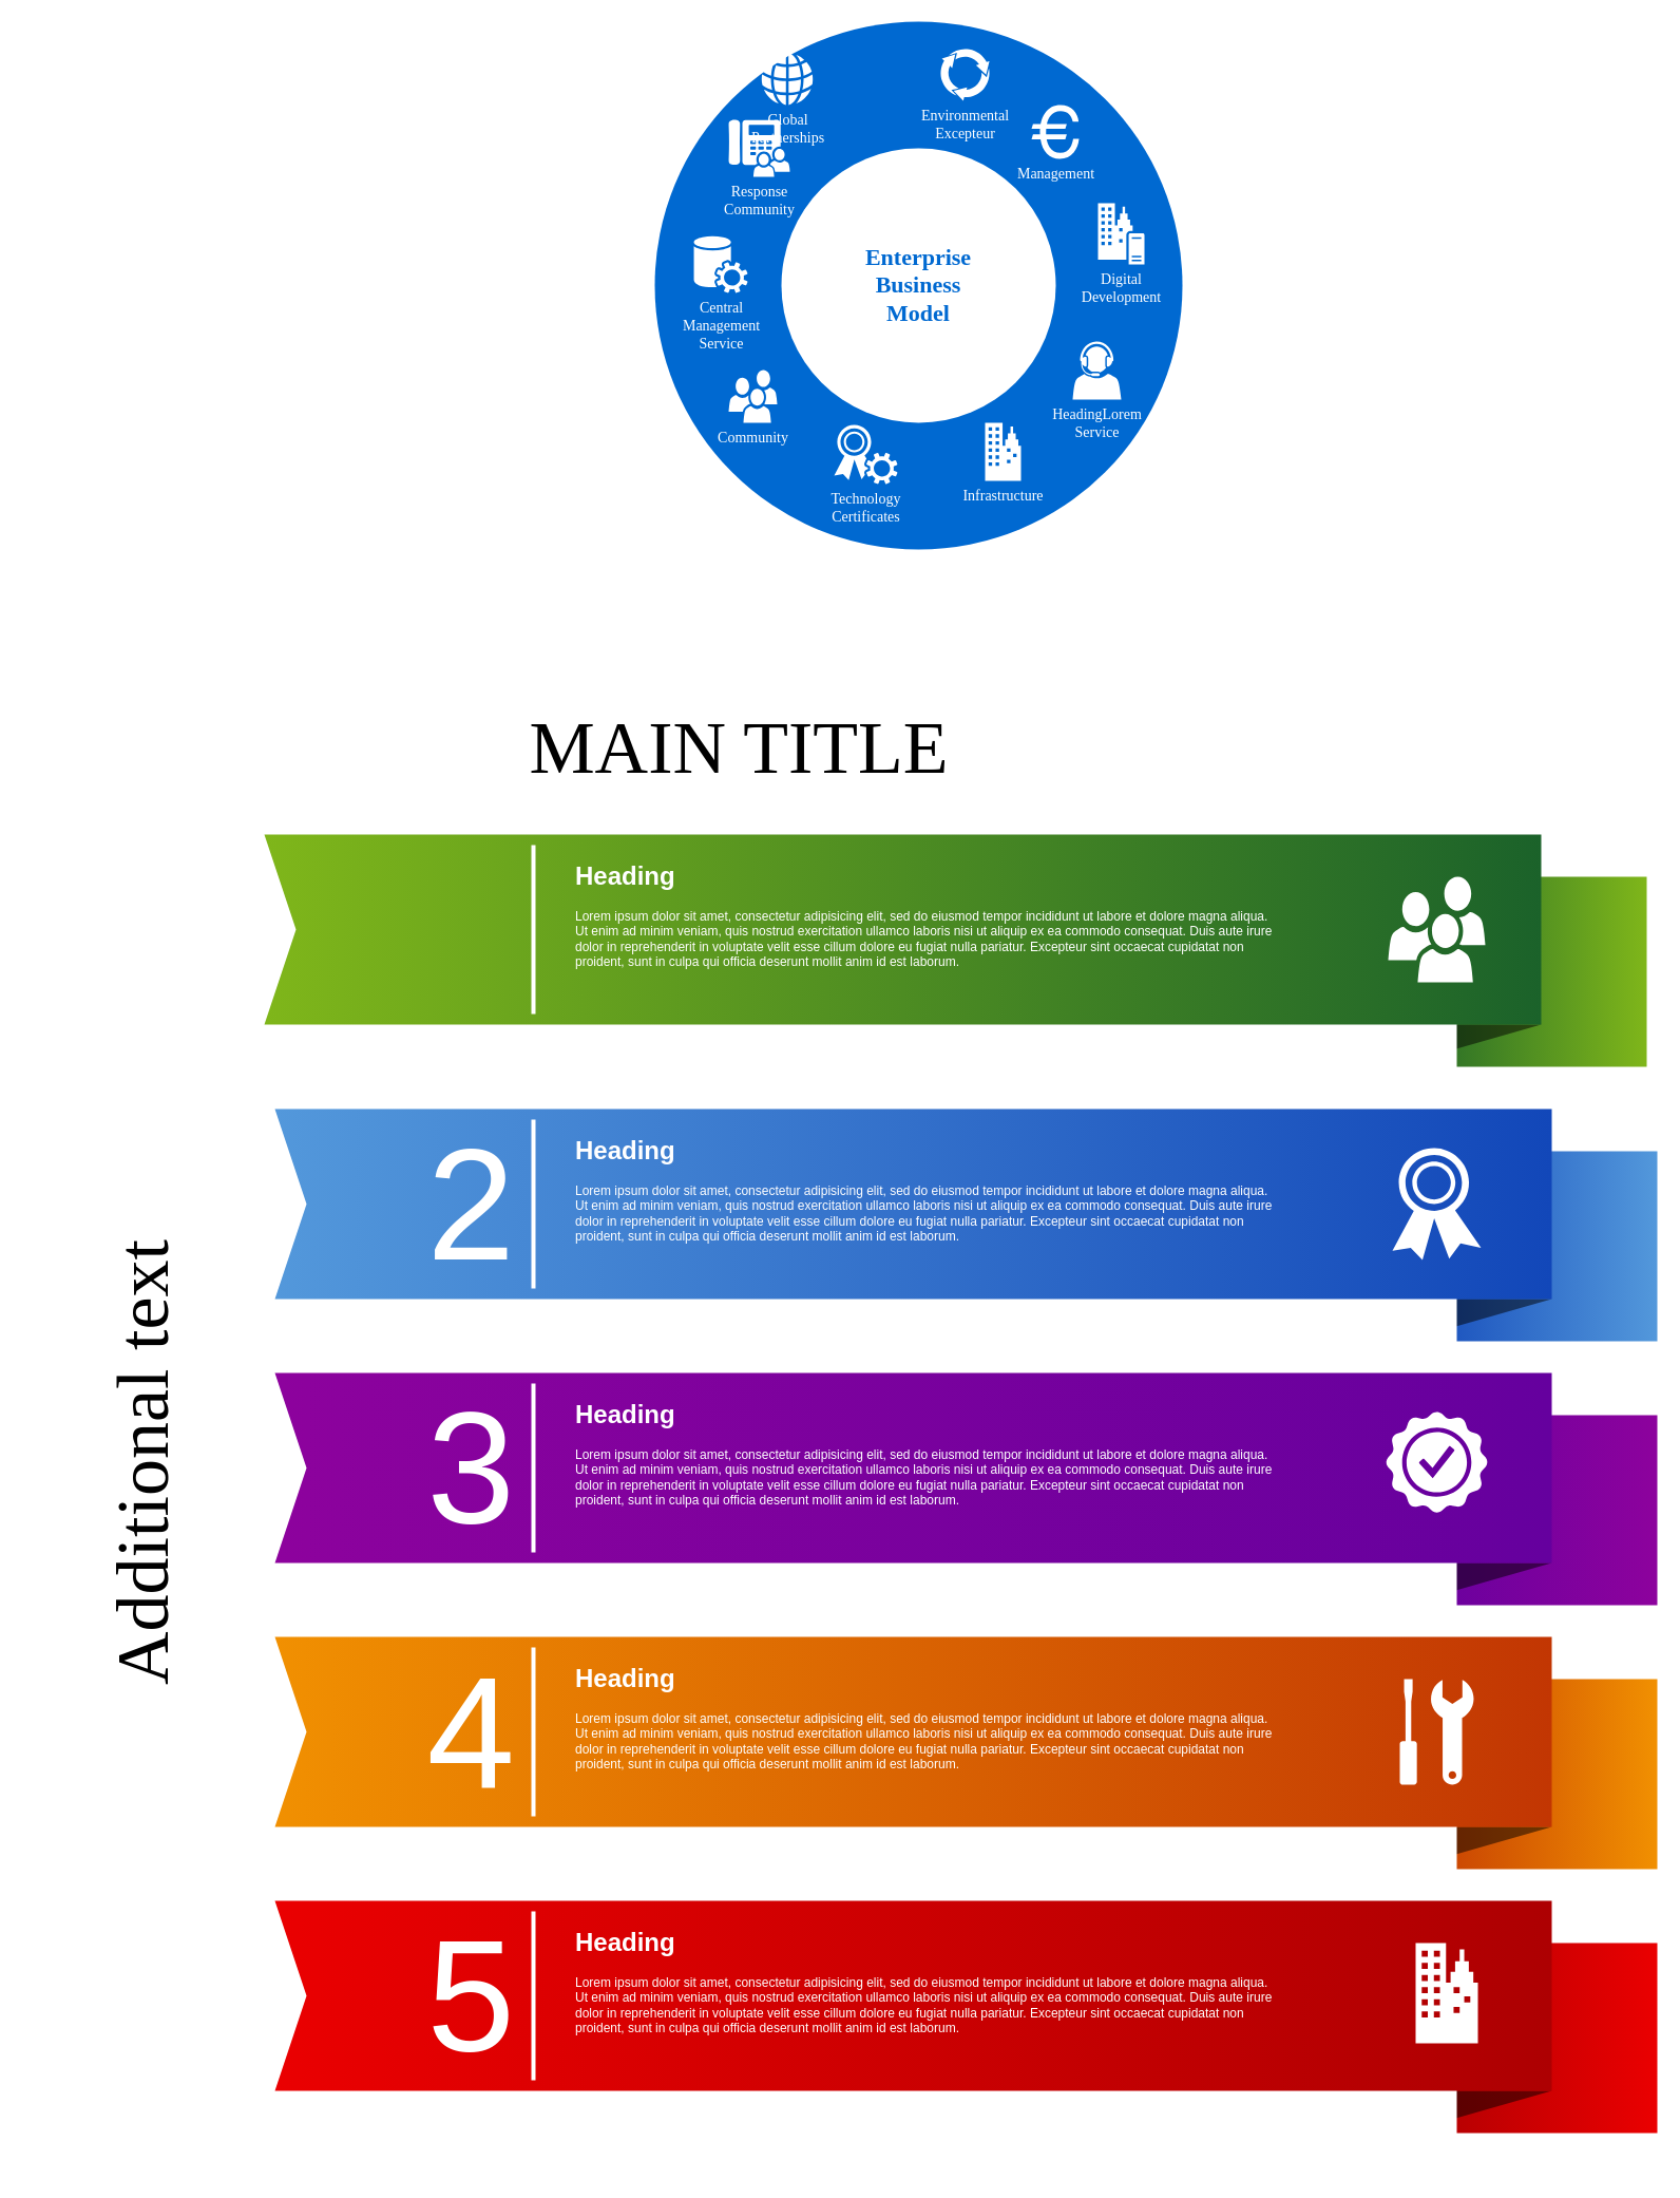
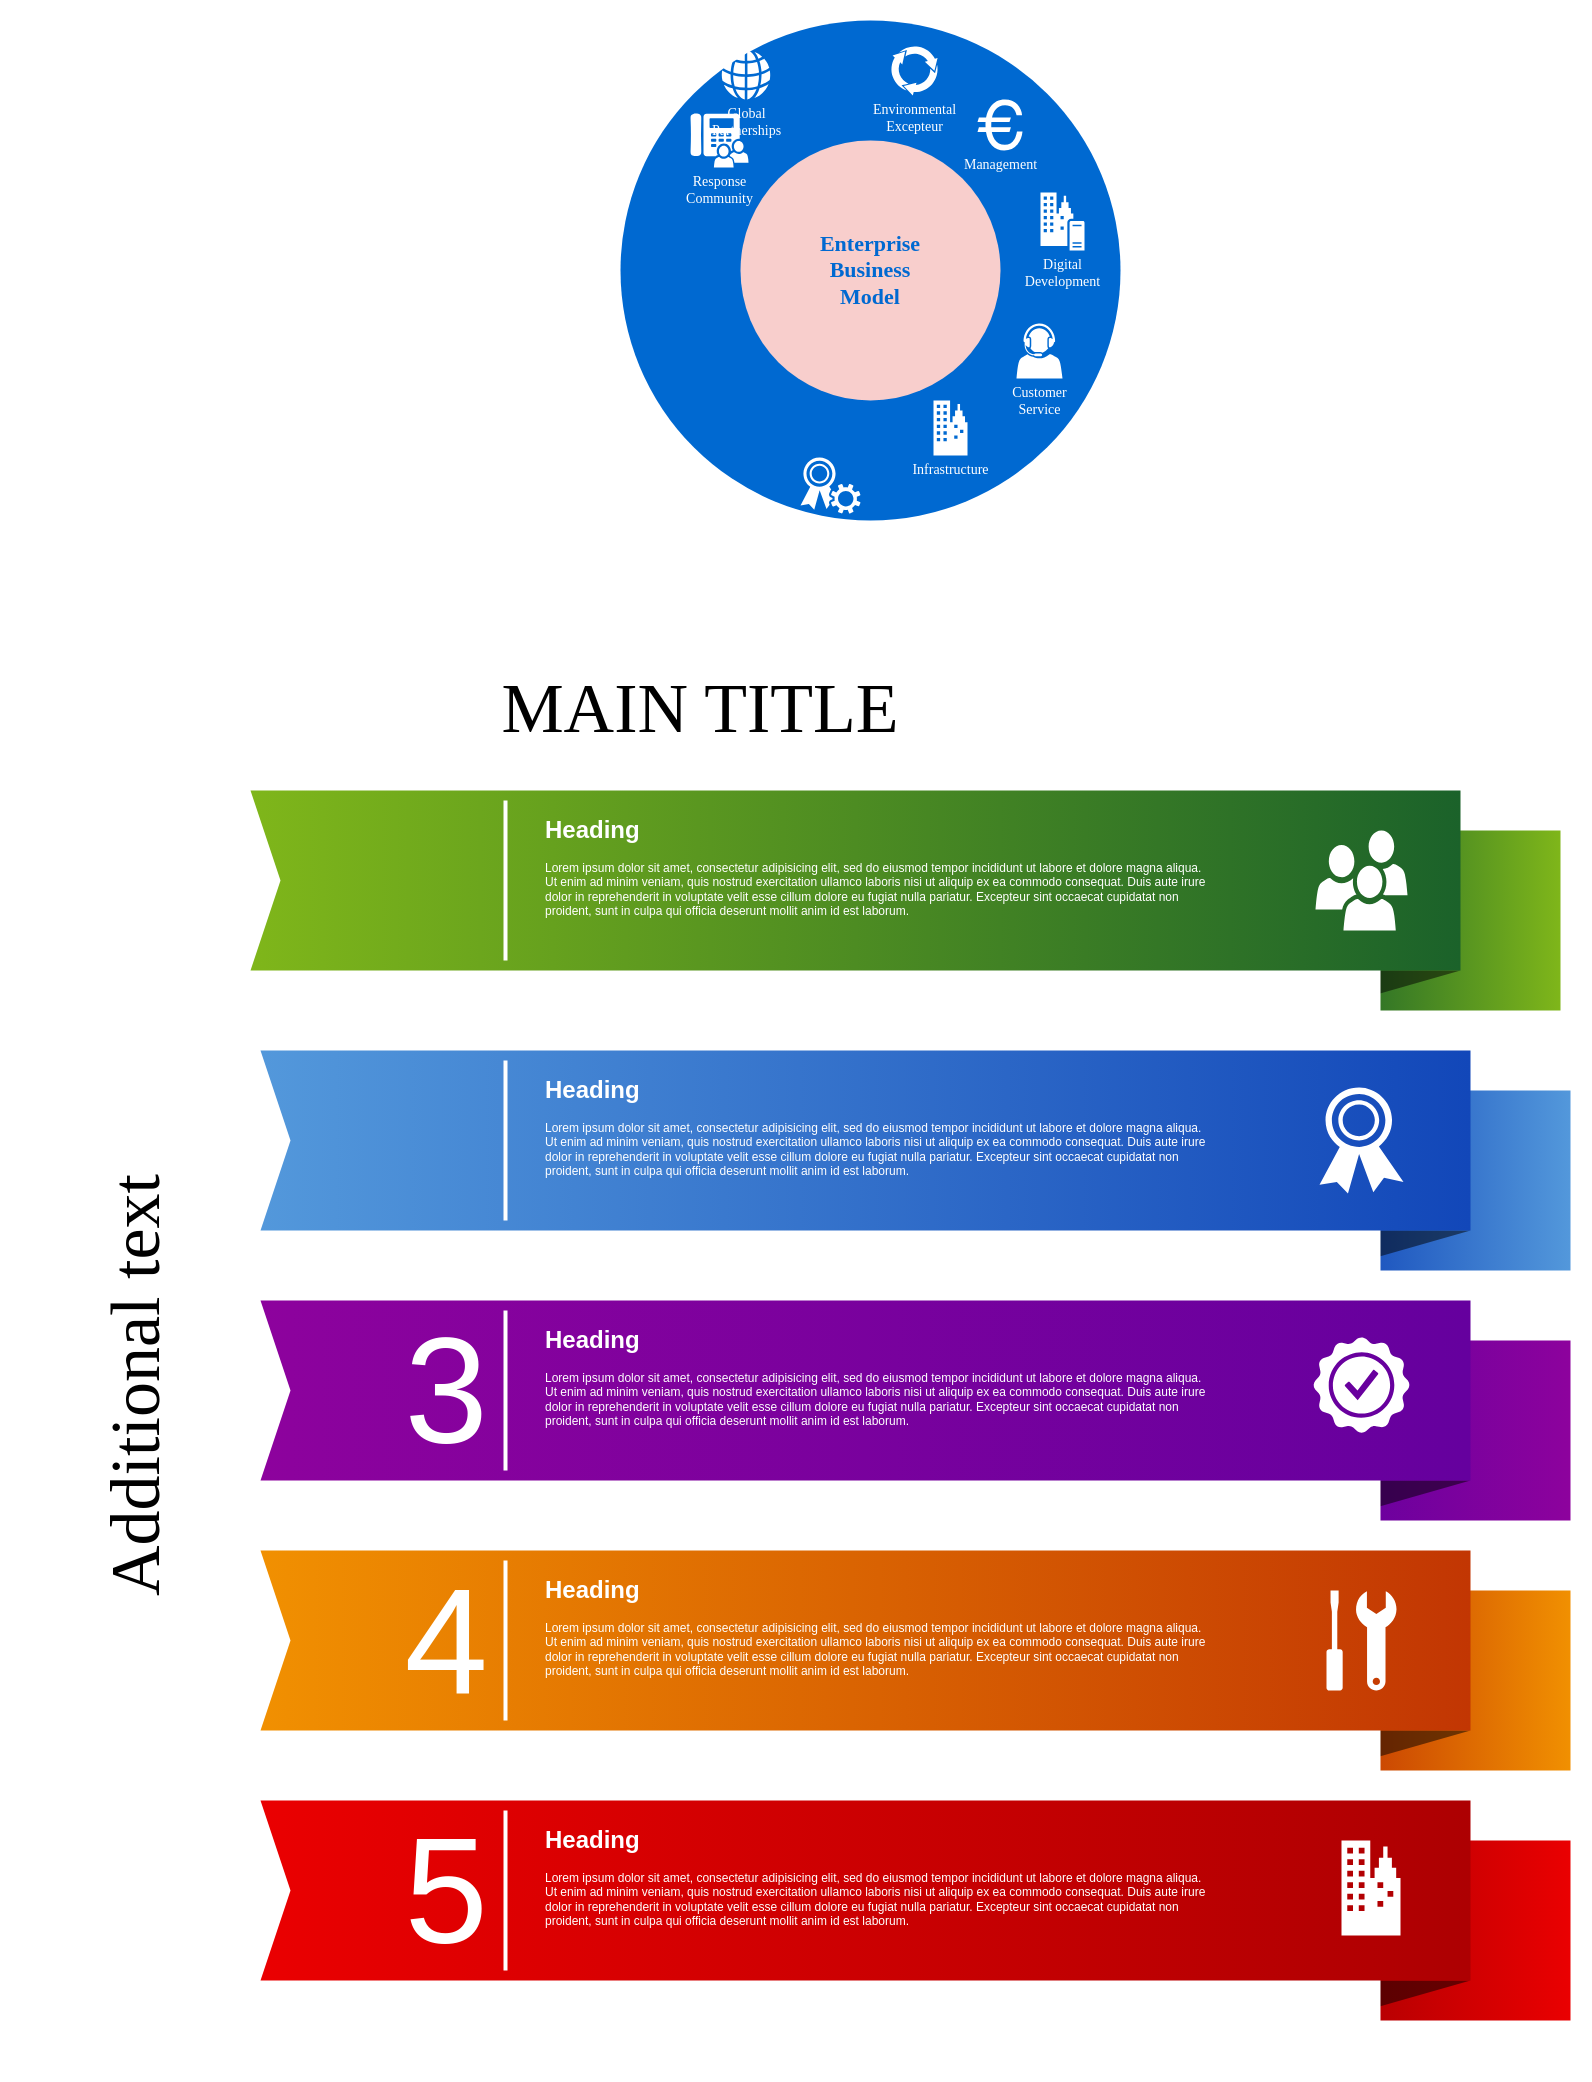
- <mxCell id="7" value="Central&lt;div&gt;Management&lt;/div&gt;&lt;div&gt;Service&lt;/div&gt;" style="shadow=0;dashed=0;html=1;strokeColor=none;fillColor=#ffffff;labelPosition=center;verticalLabelPosition=bottom;verticalAlign=top;shape=mxgraph.office.services.central_management_service;rounded=0;comic=0;fontFamily=Verdana;fontSize=14;fontColor=#FFFFFF;" vertex="1" parent="1"><mxGeometry x="657" y="223" width="51" height="54" as="geometry" /></mxCell>
- <mxCell id="3" value="Enterprise&lt;div&gt;Business&lt;/div&gt;&lt;div&gt;Model&lt;/div&gt;" style="ellipse;whiteSpace=wrap;html=1;rounded=0;shadow=0;comic=0;strokeWidth=1;fontFamily=Verdana;fontSize=22;strokeColor=none;fillColor=#ffffff;fontColor=#0069D1;fontStyle=1" vertex="1" parent="1"><mxGeometry x="740" y="140" width="260" height="260" as="geometry" /></mxCell>
+ <mxCell id="3" value="Enterprise&lt;div&gt;Business&lt;/div&gt;&lt;div&gt;Model&lt;/div&gt;" style="ellipse;whiteSpace=wrap;html=1;rounded=0;shadow=0;comic=0;strokeWidth=1;fontFamily=Verdana;fontSize=22;strokeColor=none;fillColor=#f8cecc;fontColor=#0069D1;fontStyle=1;" vertex="1" parent="1"><mxGeometry x="740" y="140" width="260" height="260" as="geometry" /></mxCell>
- <mxCell id="4" value="Community" style="shadow=0;dashed=0;html=1;strokeColor=none;fillColor=#ffffff;labelPosition=center;verticalLabelPosition=bottom;verticalAlign=top;shape=mxgraph.office.users.users;rounded=0;comic=0;fontFamily=Verdana;fontSize=14;fontColor=#FFFFFF;" vertex="1" parent="1"><mxGeometry x="690" y="350" width="46" height="50" as="geometry" /></mxCell>
- <mxCell id="5" value="HeadingLorem&lt;div&gt;Service&lt;/div&gt;" style="shadow=0;dashed=0;html=1;strokeColor=none;fillColor=#ffffff;labelPosition=center;verticalLabelPosition=bottom;verticalAlign=top;shape=mxgraph.office.users.call_center_agent;rounded=0;comic=0;fontFamily=Verdana;fontSize=14;fontColor=#FFFFFF;" vertex="1" parent="1"><mxGeometry x="1016" y="323" width="46" height="55" as="geometry" /></mxCell>
+ <mxCell id="5" value="Customer&lt;div&gt;Service&lt;/div&gt;" style="shadow=0;dashed=0;html=1;strokeColor=none;fillColor=#ffffff;labelPosition=center;verticalLabelPosition=bottom;verticalAlign=top;shape=mxgraph.office.users.call_center_agent;rounded=0;comic=0;fontFamily=Verdana;fontSize=14;fontColor=#FFFFFF;" vertex="1" parent="1"><mxGeometry x="1016" y="323" width="46" height="55" as="geometry" /></mxCell>
- <mxCell id="9" value="Technology&lt;div&gt;Certificates&lt;/div&gt;" style="shadow=0;dashed=0;html=1;strokeColor=none;fillColor=#ffffff;labelPosition=center;verticalLabelPosition=bottom;verticalAlign=top;shape=mxgraph.office.security.token_service;rounded=0;comic=0;fontFamily=Verdana;fontSize=14;fontColor=#FFFFFF;" vertex="1" parent="1"><mxGeometry x="790" y="402" width="60" height="56" as="geometry" /></mxCell>
+ <mxCell id="9" value="Technology&lt;div&gt;Certificates&lt;/div&gt;" style="shadow=0;dashed=0;html=1;strokeColor=none;fillColor=#ffffff;labelPosition=center;verticalLabelPosition=bottom;verticalAlign=top;shape=mxgraph.office.security.token_service;rounded=0;comic=0;fontFamily=Verdana;fontSize=14;fontColor=#FFFFFF;" vertex="1" parent="1"><mxGeometry x="800" y="457" width="60" height="56" as="geometry" /></mxCell>
- <mxCell id="31" value="2" style="text;html=1;strokeColor=none;fillColor=none;align=right;verticalAlign=middle;whiteSpace=wrap;rounded=0;shadow=0;dashed=0;fontFamily=Helvetica;fontSize=150;fontColor=#FFFFFF;" vertex="1" parent="1"><mxGeometry x="290" y="1050" width="200" height="180" as="geometry" /></mxCell>
